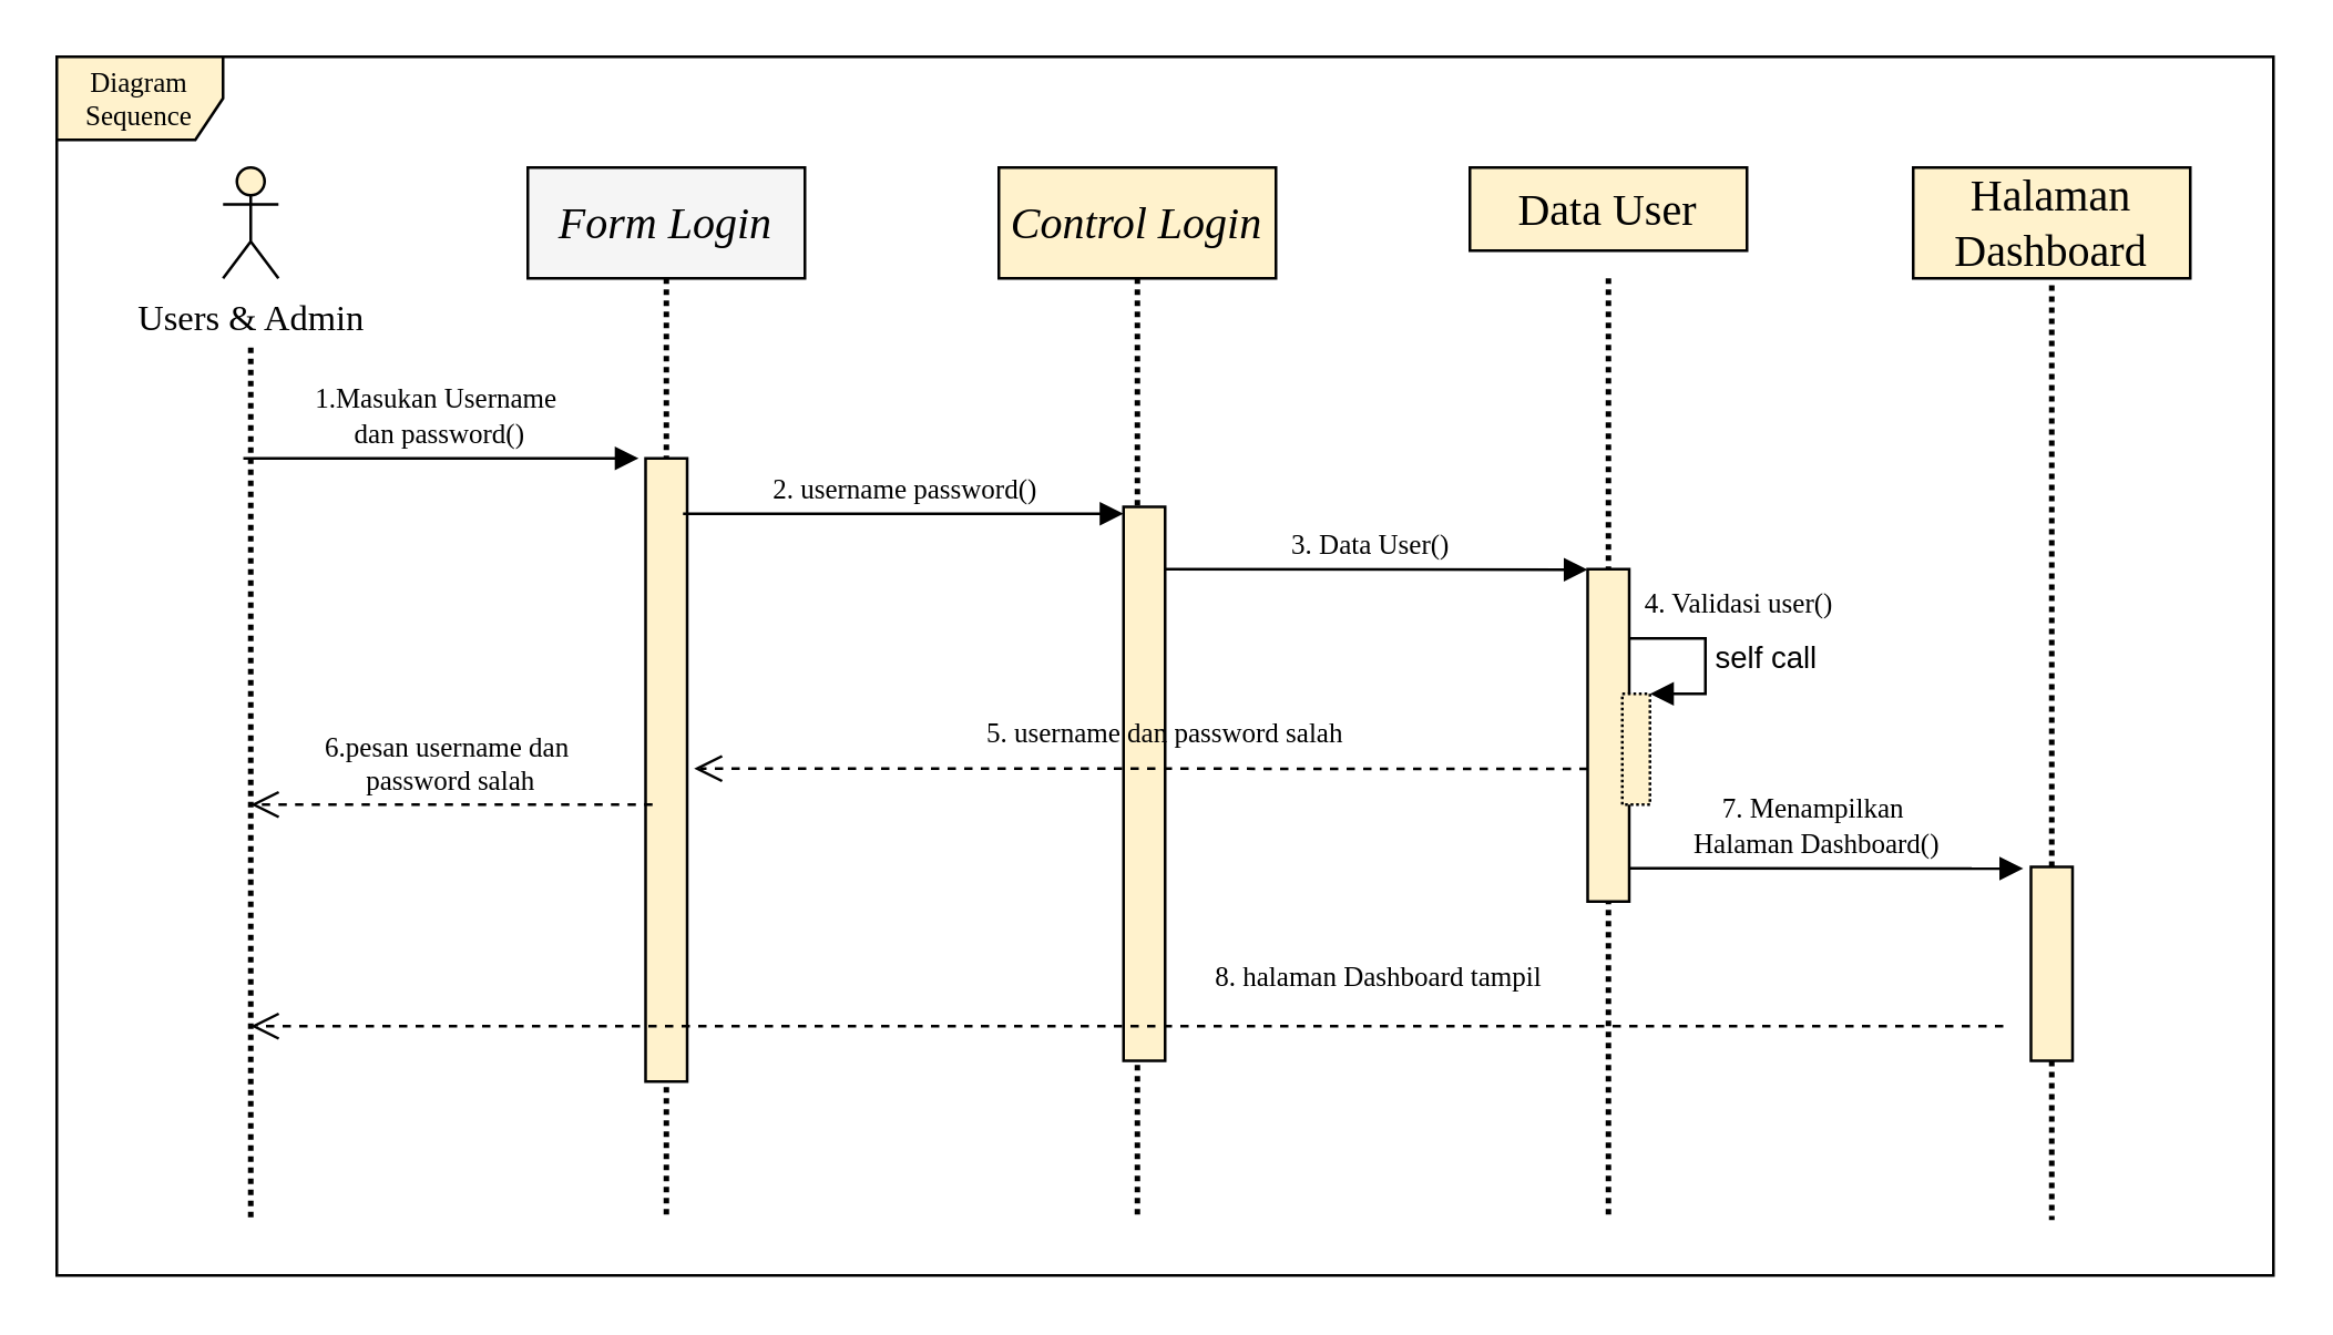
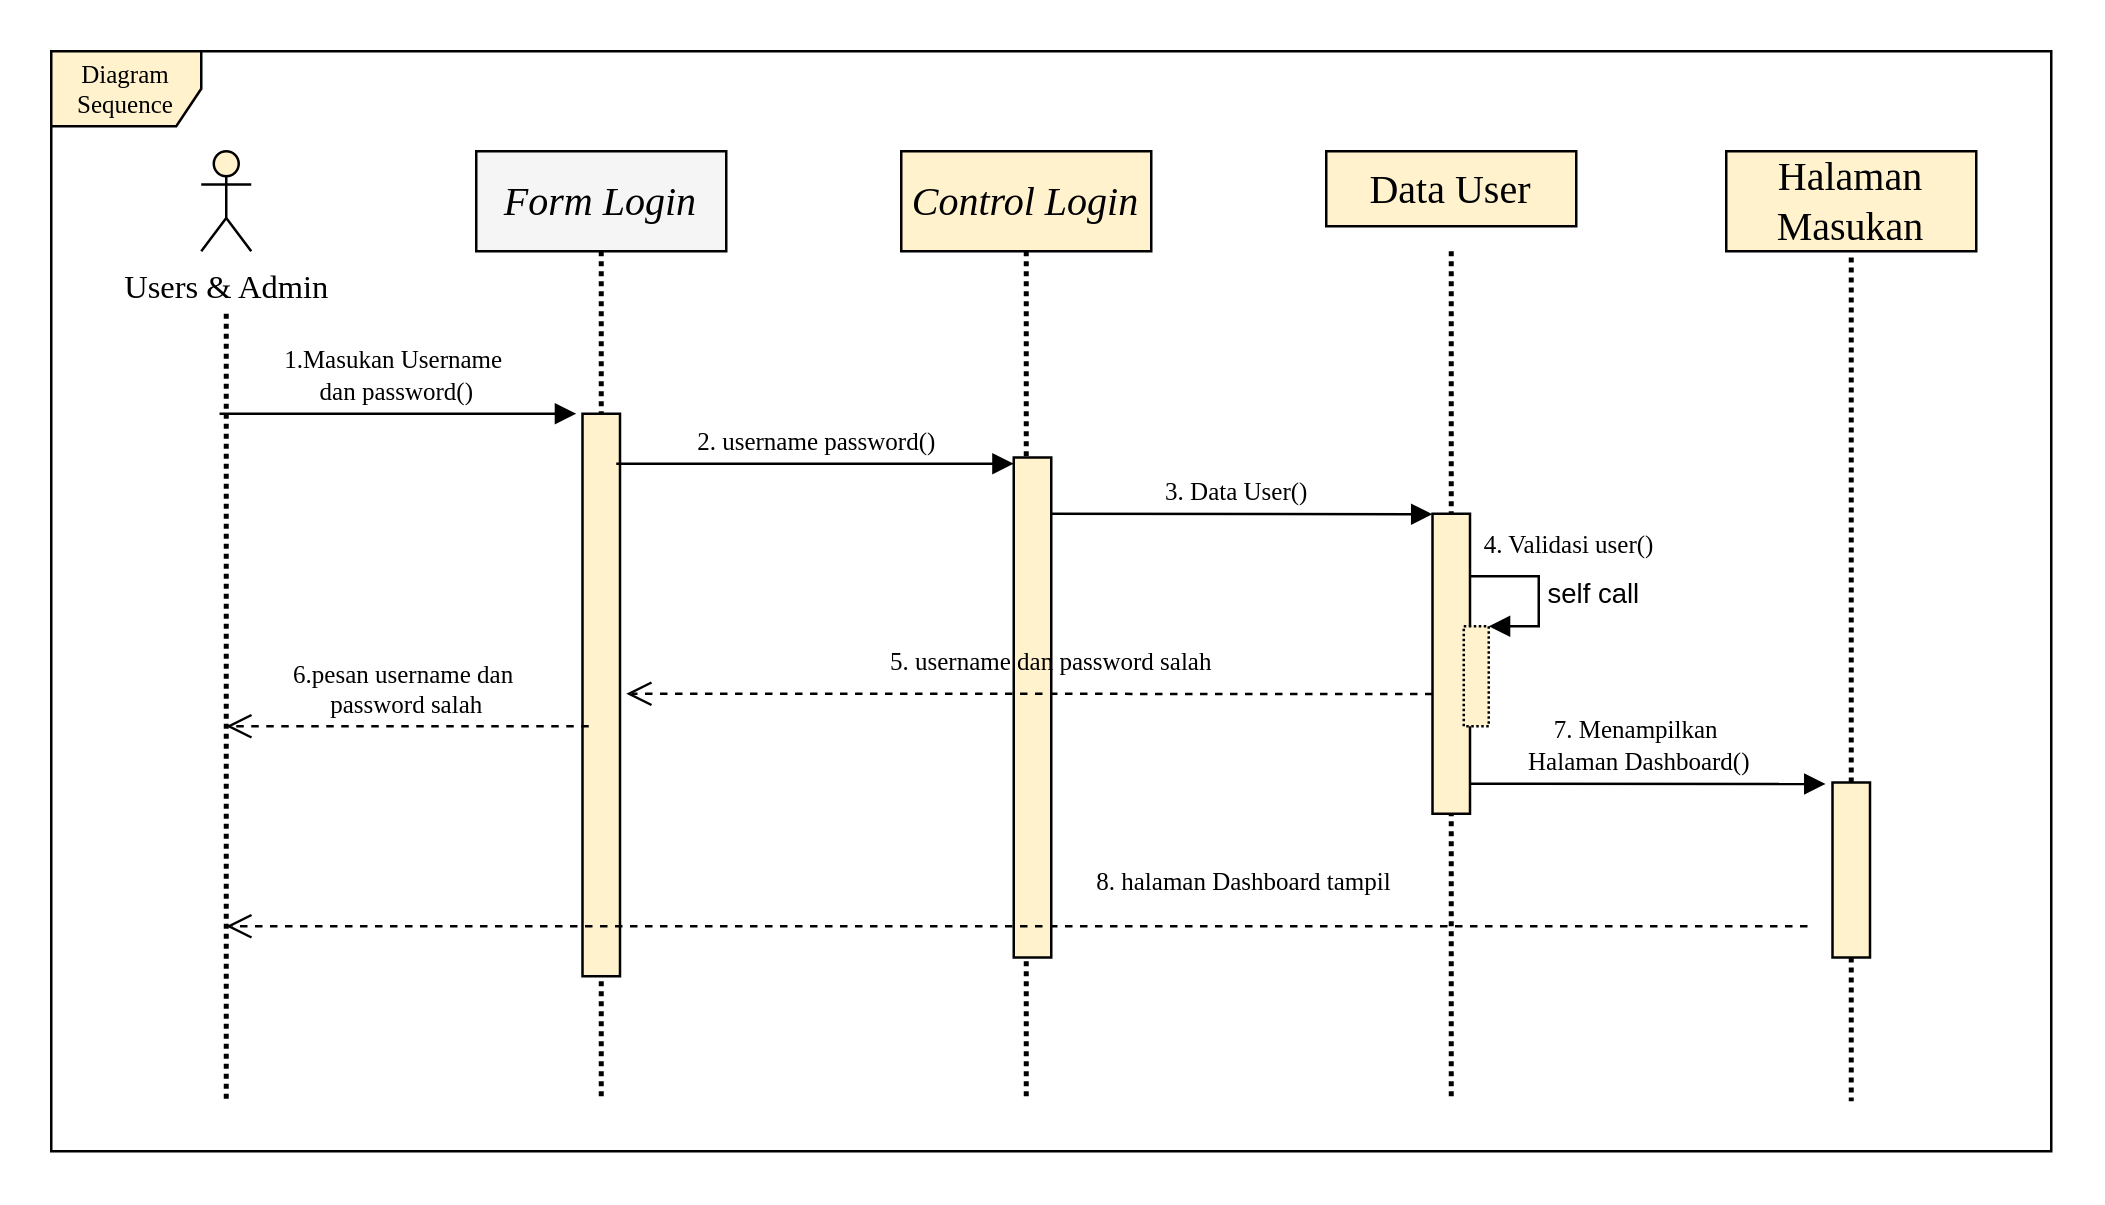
- <mxCell id="13" value="&lt;font face=&quot;Times New Roman&quot; size=&quot;3&quot;&gt;Halaman Dashboard&lt;/font&gt;" style="rounded=0;whiteSpace=wrap;html=1;fillColor=#fff2cc;" parent="1" vertex="1"><mxGeometry x="690" y="60" width="100" height="40" as="geometry" /></mxCell>
+ <mxCell id="13" value="&lt;font face=&quot;Times New Roman&quot; size=&quot;3&quot;&gt;Halaman Masukan&lt;/font&gt;" style="rounded=0;whiteSpace=wrap;html=1;fillColor=#fff2cc;" parent="1" vertex="1"><mxGeometry x="690" y="60" width="100" height="40" as="geometry" /></mxCell>
